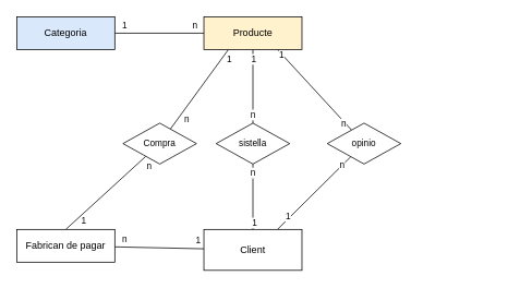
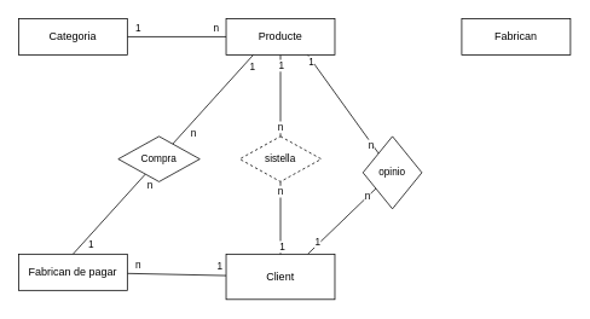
- <mxCell id="28" value="Categoria" style="rounded=0;whiteSpace=wrap;html=1;fillColor=#dae8fc;" parent="1" vertex="1"><mxGeometry x="20" y="20" width="120" height="40" as="geometry" /></mxCell>
+ <mxCell id="28" value="Categoria" style="rounded=0;whiteSpace=wrap;html=1;" parent="1" vertex="1"><mxGeometry x="20" y="20" width="120" height="40" as="geometry" /></mxCell>
- <mxCell id="11" value="Producte" style="rounded=0;whiteSpace=wrap;html=1;fillColor=#fff2cc;" parent="1" vertex="1"><mxGeometry x="249" y="20" width="120" height="40" as="geometry" /></mxCell>
+ <mxCell id="11" value="Producte" style="rounded=0;whiteSpace=wrap;html=1;" parent="1" vertex="1"><mxGeometry x="249" y="20" width="120" height="40" as="geometry" /></mxCell>
+ <mxCell id="12" value="Fabrican" style="rounded=0;whiteSpace=wrap;html=1;" parent="1" vertex="1"><mxGeometry x="509" y="20" width="120" height="40" as="geometry" /></mxCell>
- <mxCell id="23" value="Compra" style="rhombus;whiteSpace=wrap;html=1;fontFamily=Helvetica;fontSize=11;fontColor=default;" parent="1" vertex="1"><mxGeometry x="150" y="150" width="90" height="50" as="geometry" /></mxCell>
+ <mxCell id="23" value="Compra" style="rhombus;whiteSpace=wrap;html=1;fontFamily=Helvetica;fontSize=11;fontColor=default;" parent="1" vertex="1"><mxGeometry x="130" y="150" width="90" height="50" as="geometry" /></mxCell>
- <mxCell id="33" value="sistella" style="rhombus;whiteSpace=wrap;html=1;fontFamily=Helvetica;fontSize=11;fontColor=default;" parent="1" vertex="1"><mxGeometry x="264" y="150" width="90" height="50" as="geometry" /></mxCell>
+ <mxCell id="33" value="sistella" style="rhombus;whiteSpace=wrap;html=1;fontFamily=Helvetica;fontSize=11;fontColor=default;dashed=1;" parent="1" vertex="1"><mxGeometry x="264" y="150" width="90" height="50" as="geometry" /></mxCell>
- <mxCell id="29" value="opinio" style="rhombus;whiteSpace=wrap;html=1;fontFamily=Helvetica;fontSize=11;fontColor=default;" parent="1" vertex="1"><mxGeometry x="400" y="150" width="90" height="50" as="geometry" /></mxCell>
+ <mxCell id="29" value="opinio" style="rhombus;whiteSpace=wrap;html=1;fontFamily=Helvetica;fontSize=11;fontColor=default;" parent="1" vertex="1"><mxGeometry x="400" y="150" width="65" height="80" as="geometry" /></mxCell>
